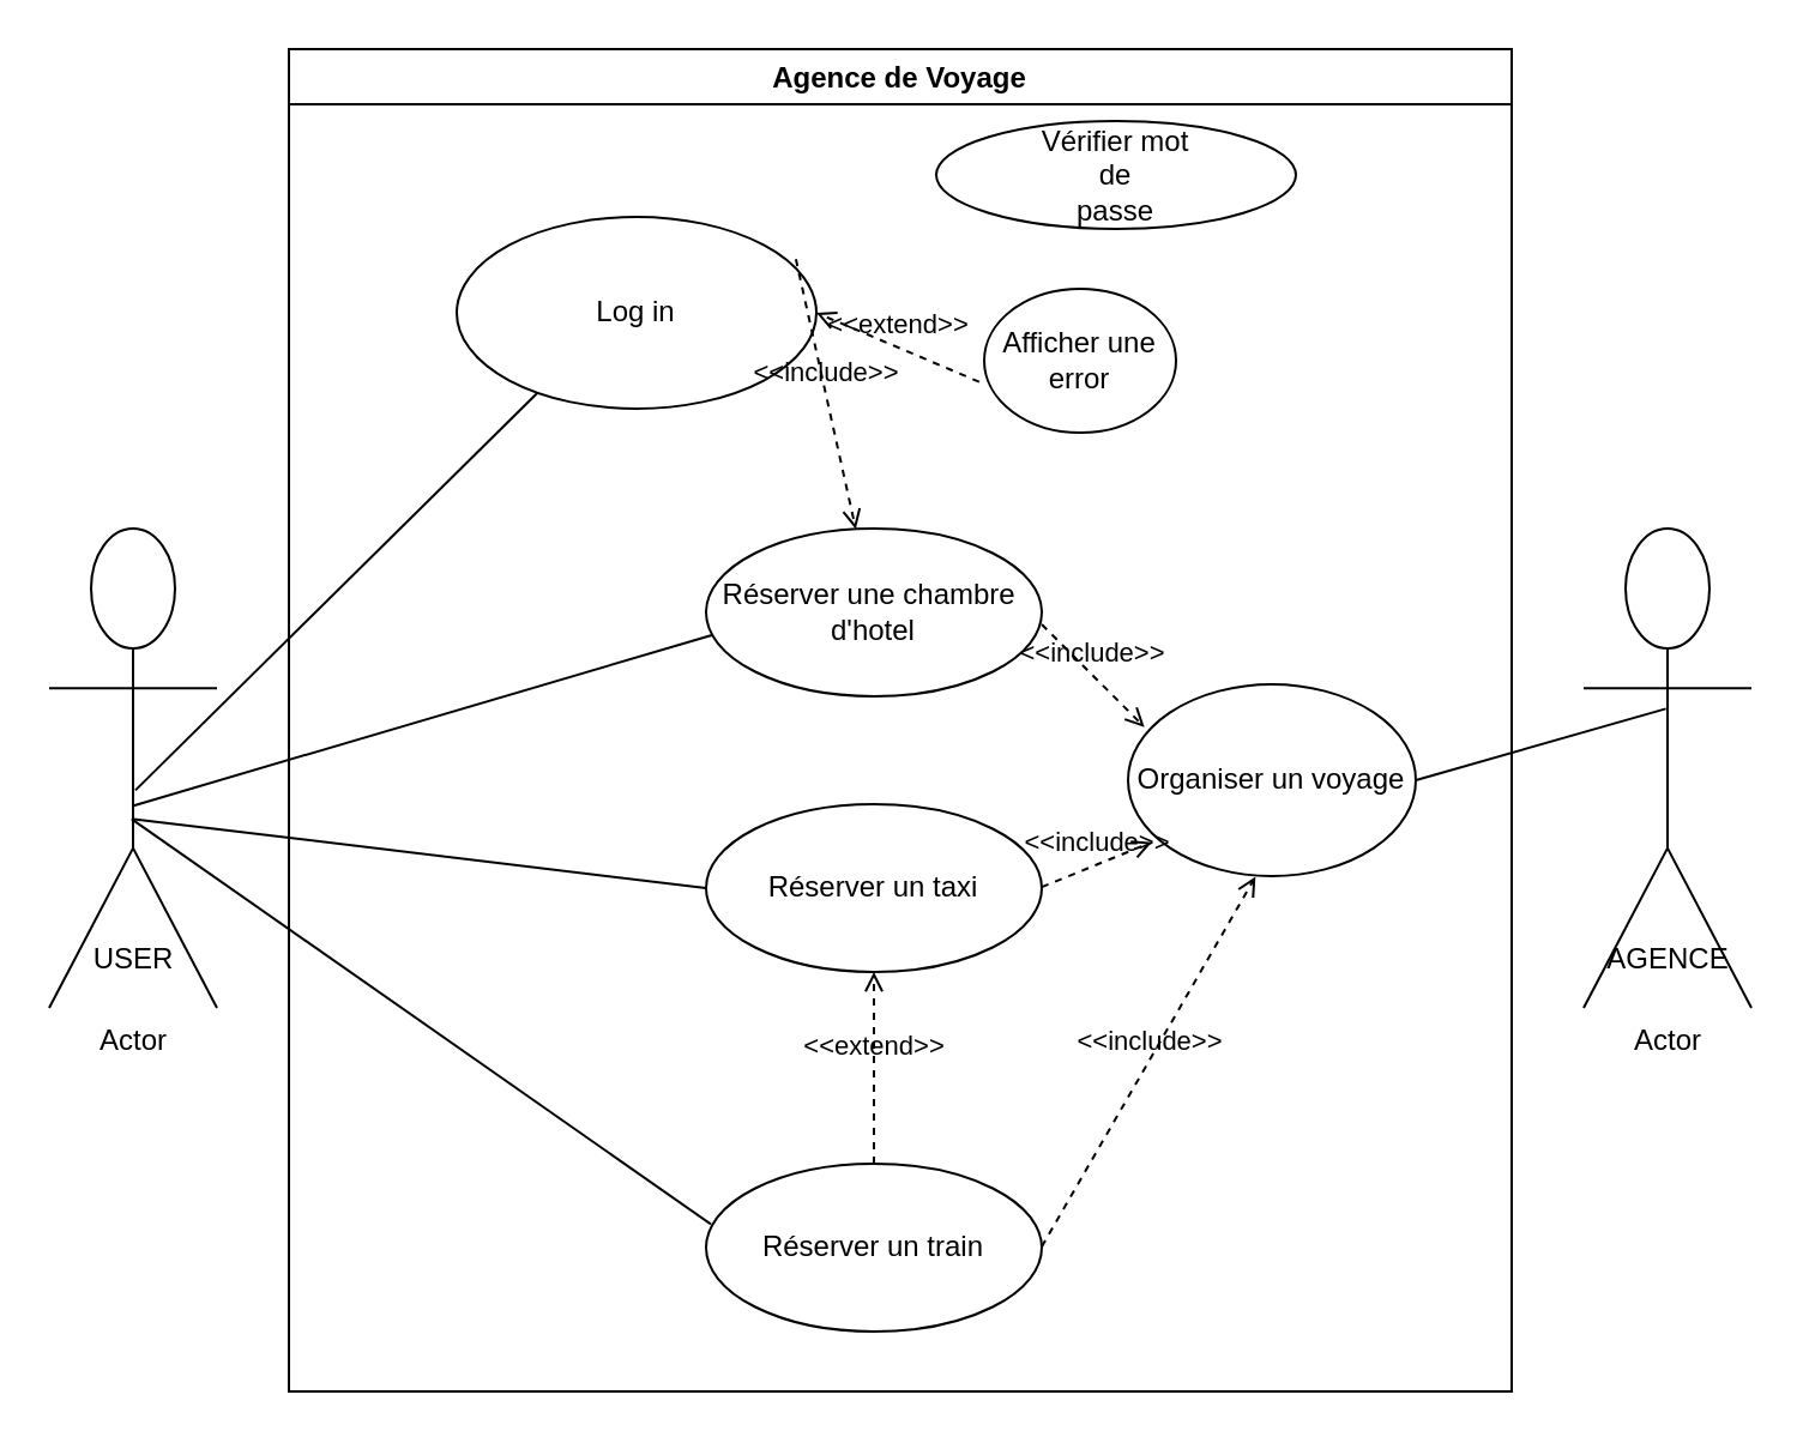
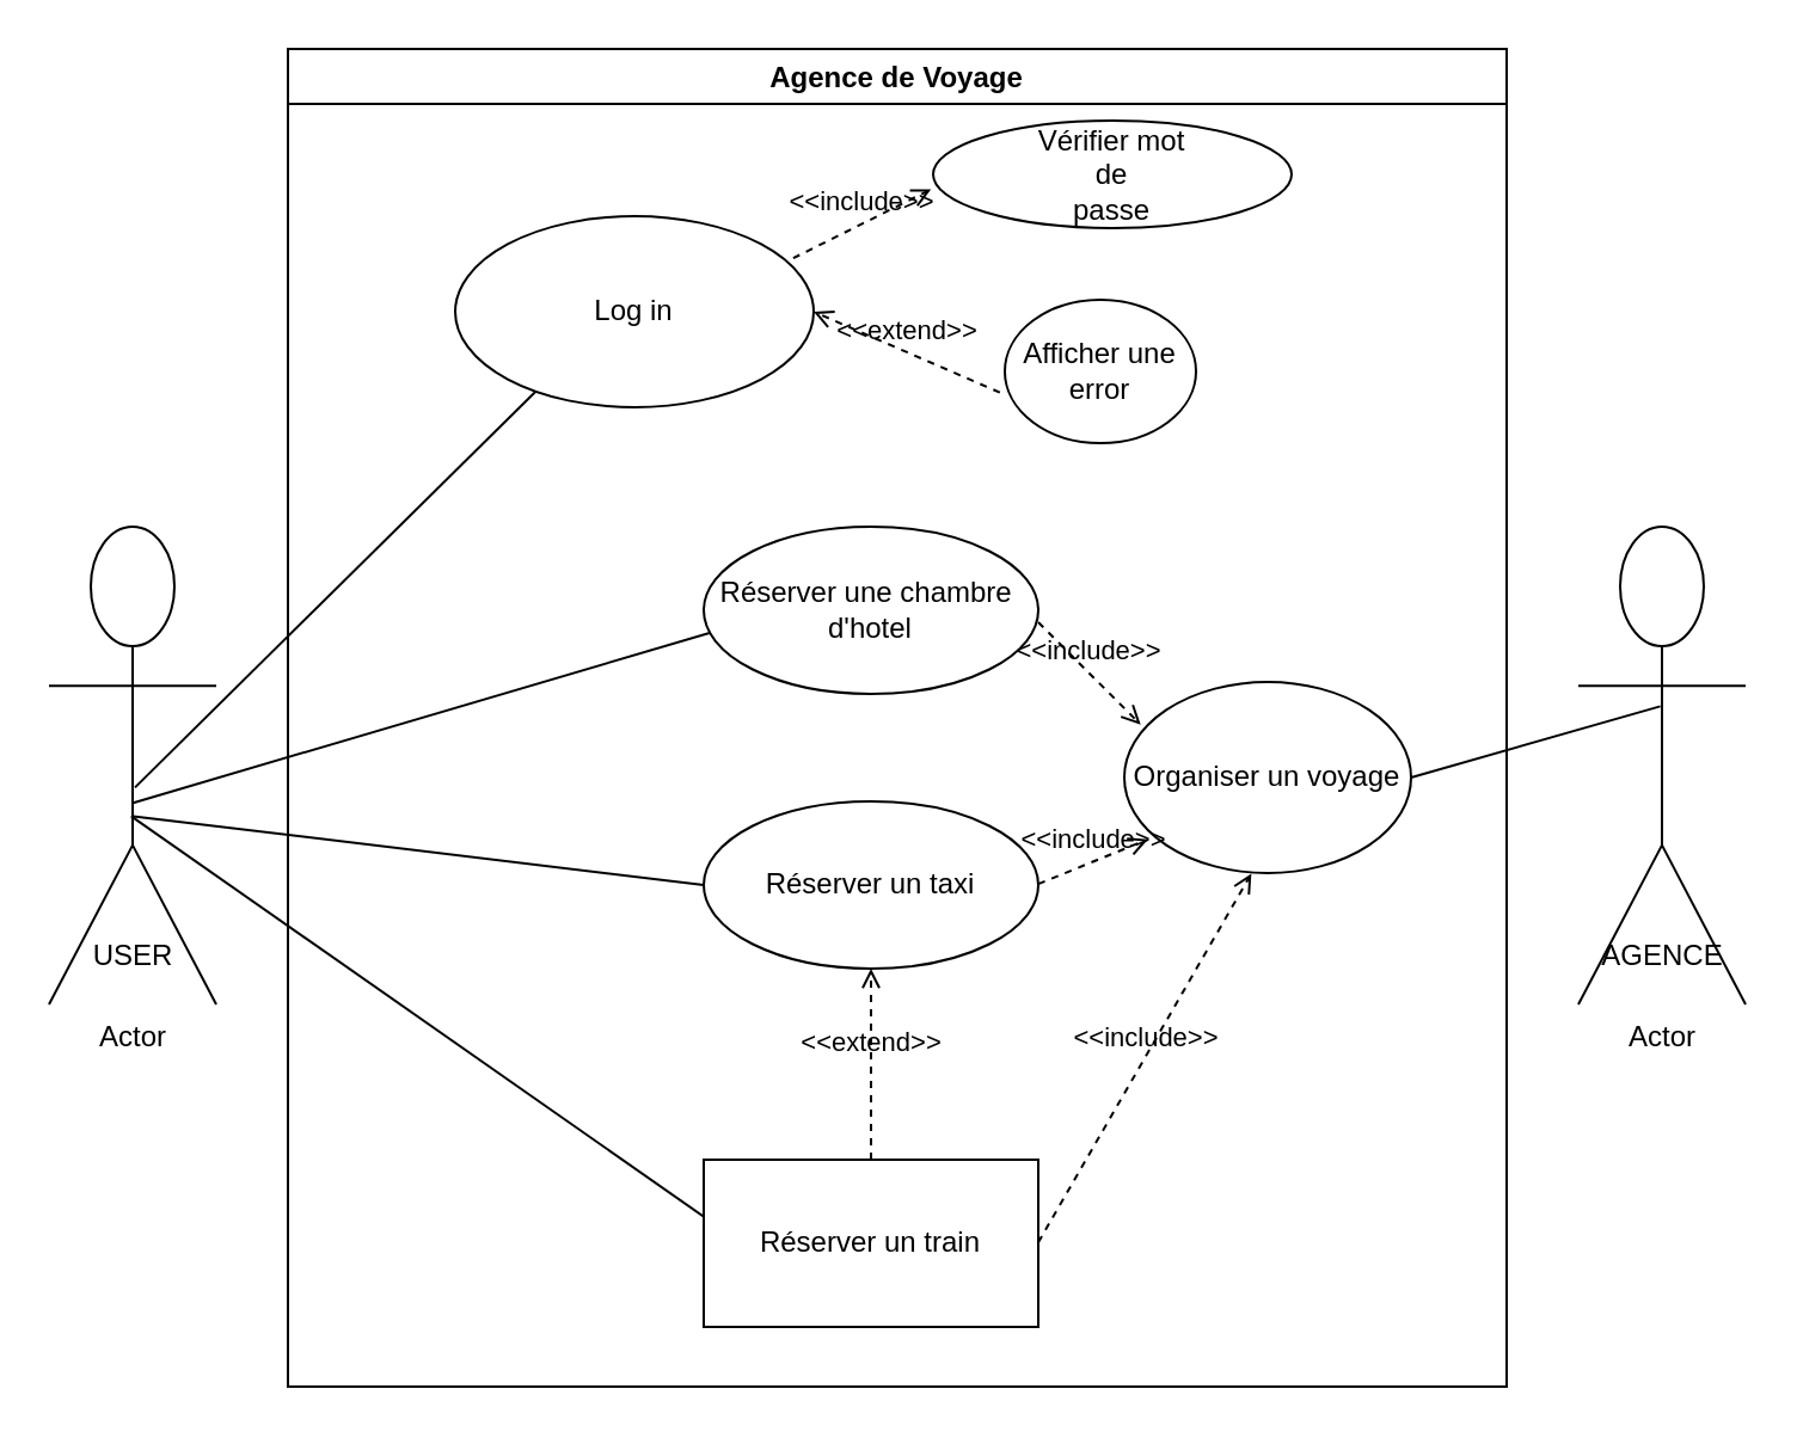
- <mxCell id="20" value="Afficher une error" style="ellipse;whiteSpace=wrap;html=1;" vertex="1" parent="9"><mxGeometry x="290" y="100" width="80" height="60" as="geometry" /></mxCell>
+ <mxCell id="20" value="Afficher une error" style="ellipse;whiteSpace=wrap;html=1;" vertex="1" parent="9"><mxGeometry x="300" y="105" width="80" height="60" as="geometry" /></mxCell>
- <mxCell id="21" value="&amp;lt;&amp;lt;include&amp;gt;&amp;gt;" style="html=1;verticalAlign=bottom;labelBackgroundColor=none;endArrow=open;endFill=0;dashed=1;exitX=0.943;exitY=0.22;exitDx=0;exitDy=0;exitPerimeter=0;" edge="1" parent="9" source="18" target="10"><mxGeometry width="160" relative="1" as="geometry"><mxPoint x="190" y="74.24" as="sourcePoint" /><mxPoint x="261.04" y="145.76" as="targetPoint" /></mxGeometry></mxCell>
+ <mxCell id="21" value="&amp;lt;&amp;lt;include&amp;gt;&amp;gt;" style="html=1;verticalAlign=bottom;labelBackgroundColor=none;endArrow=open;endFill=0;dashed=1;entryX=-0.006;entryY=0.64;entryDx=0;entryDy=0;exitX=0.943;exitY=0.22;exitDx=0;exitDy=0;exitPerimeter=0;entryPerimeter=0;" edge="1" parent="9" source="18" target="19"><mxGeometry width="160" relative="1" as="geometry"><mxPoint x="190" y="74.24" as="sourcePoint" /><mxPoint x="261.04" y="145.76" as="targetPoint" /></mxGeometry></mxCell>
- <mxCell id="11" value="Réserver un train" style="ellipse;whiteSpace=wrap;html=1;" vertex="1" parent="9"><mxGeometry x="174" y="465" width="140" height="70" as="geometry" /></mxCell>
+ <mxCell id="11" value="Réserver un train" style="whiteSpace=wrap;html=1;rounded=0;" vertex="1" parent="9"><mxGeometry x="174" y="465" width="140" height="70" as="geometry" /></mxCell>
